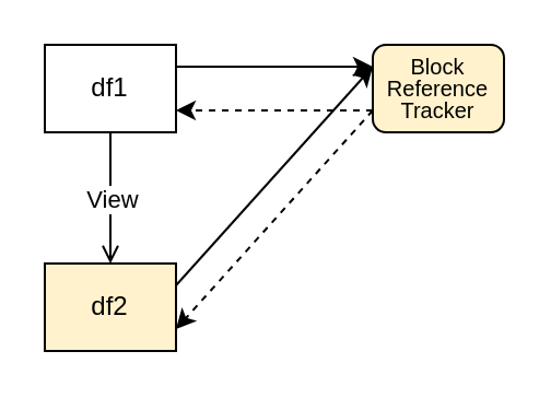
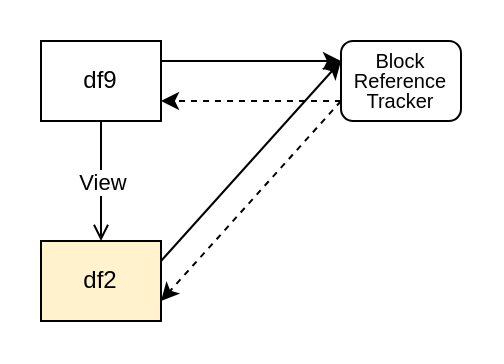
- <mxCell id="2" value="df1" style="rounded=0;whiteSpace=wrap;html=1;" parent="1" vertex="1"><mxGeometry x="20" y="20" width="60" height="40" as="geometry" /></mxCell>
+ <mxCell id="2" value="df9" style="rounded=0;whiteSpace=wrap;html=1;" parent="1" vertex="1"><mxGeometry x="20" y="20" width="60" height="40" as="geometry" /></mxCell>
- <mxCell id="6" value="&lt;p style=&quot;line-height: 100%; font-size: 10px;&quot;&gt;&lt;font style=&quot;font-size: 10px;&quot;&gt;Block Reference Tracker&lt;/font&gt;&lt;/p&gt;" style="rounded=1;whiteSpace=wrap;html=1;fillColor=#fff2cc;" parent="1" vertex="1"><mxGeometry x="170" y="20" width="60" height="40" as="geometry" /></mxCell>
+ <mxCell id="6" value="&lt;p style=&quot;line-height: 100%; font-size: 10px;&quot;&gt;&lt;font style=&quot;font-size: 10px;&quot;&gt;Block Reference Tracker&lt;/font&gt;&lt;/p&gt;" style="rounded=1;whiteSpace=wrap;html=1;" parent="1" vertex="1"><mxGeometry x="170" y="20" width="60" height="40" as="geometry" /></mxCell>
